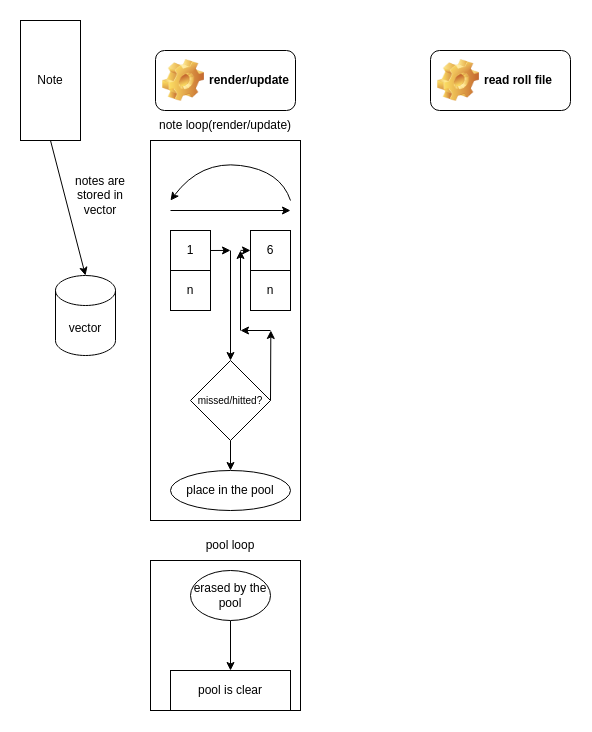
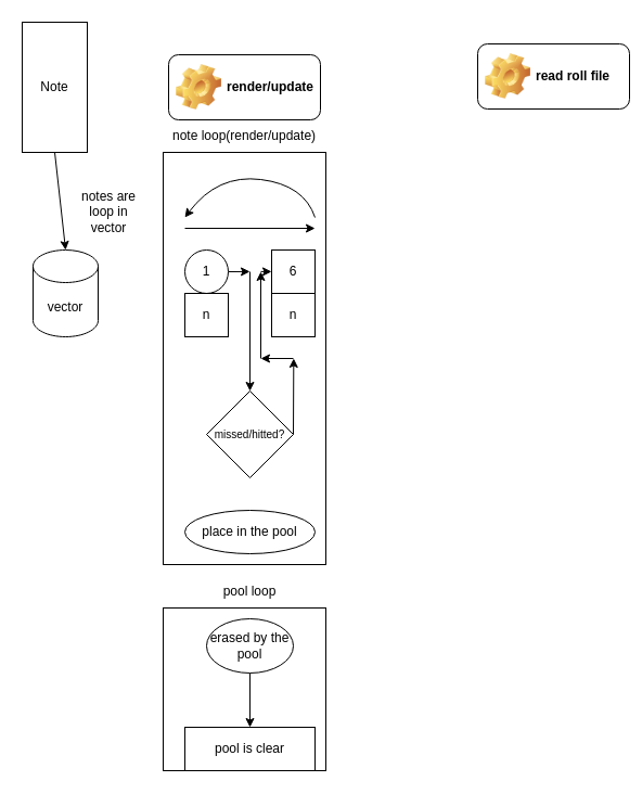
- <mxCell id="29" value="read roll file" style="label;whiteSpace=wrap;html=1;image=img/clipart/Gear_128x128.png;fontSize=12;" vertex="1" parent="1"><mxGeometry x="430" y="50" width="140" height="60" as="geometry" /></mxCell>
+ <mxCell id="29" value="read roll file" style="label;whiteSpace=wrap;html=1;image=img/clipart/Gear_128x128.png;fontSize=12;" vertex="1" parent="1"><mxGeometry x="440" y="40" width="140" height="60" as="geometry" /></mxCell>
- <mxCell id="8" value="notes are stored in vector" style="text;html=1;strokeColor=none;fillColor=none;align=center;verticalAlign=middle;whiteSpace=wrap;rounded=0;" vertex="1" parent="1"><mxGeometry x="70" y="180" width="60" height="30" as="geometry" /></mxCell>
+ <mxCell id="8" value="notes are loop in vector" style="text;html=1;strokeColor=none;fillColor=none;align=center;verticalAlign=middle;whiteSpace=wrap;rounded=0;" vertex="1" parent="1"><mxGeometry x="70" y="180" width="60" height="30" as="geometry" /></mxCell>
- <mxCell id="13" value="1" style="whiteSpace=wrap;html=1;aspect=fixed;" vertex="1" parent="1"><mxGeometry x="170" y="230" width="40" height="40" as="geometry" /></mxCell>
+ <mxCell id="13" value="1" style="ellipse;whiteSpace=wrap;html=1;aspect=fixed;" vertex="1" parent="1"><mxGeometry x="170" y="230" width="40" height="40" as="geometry" /></mxCell>
- <mxCell id="6" value="vector" style="shape=cylinder3;whiteSpace=wrap;html=1;boundedLbl=1;backgroundOutline=1;size=15;" parent="1" vertex="1"><mxGeometry x="55" y="275" width="60" height="80" as="geometry" /></mxCell>
+ <mxCell id="6" value="vector" style="shape=cylinder3;whiteSpace=wrap;html=1;boundedLbl=1;backgroundOutline=1;size=15;" parent="1" vertex="1"><mxGeometry y="230" width="60" height="80" as="geometry" x="30" /></mxCell>
- <mxCell id="9" style="edgeStyle=none;html=1;exitX=0.5;exitY=1;exitDx=0;exitDy=0;entryX=0.5;entryY=0;entryDx=0;entryDy=0;" edge="1" parent="1" source="11" target="20"><mxGeometry relative="1" as="geometry" /></mxCell>
